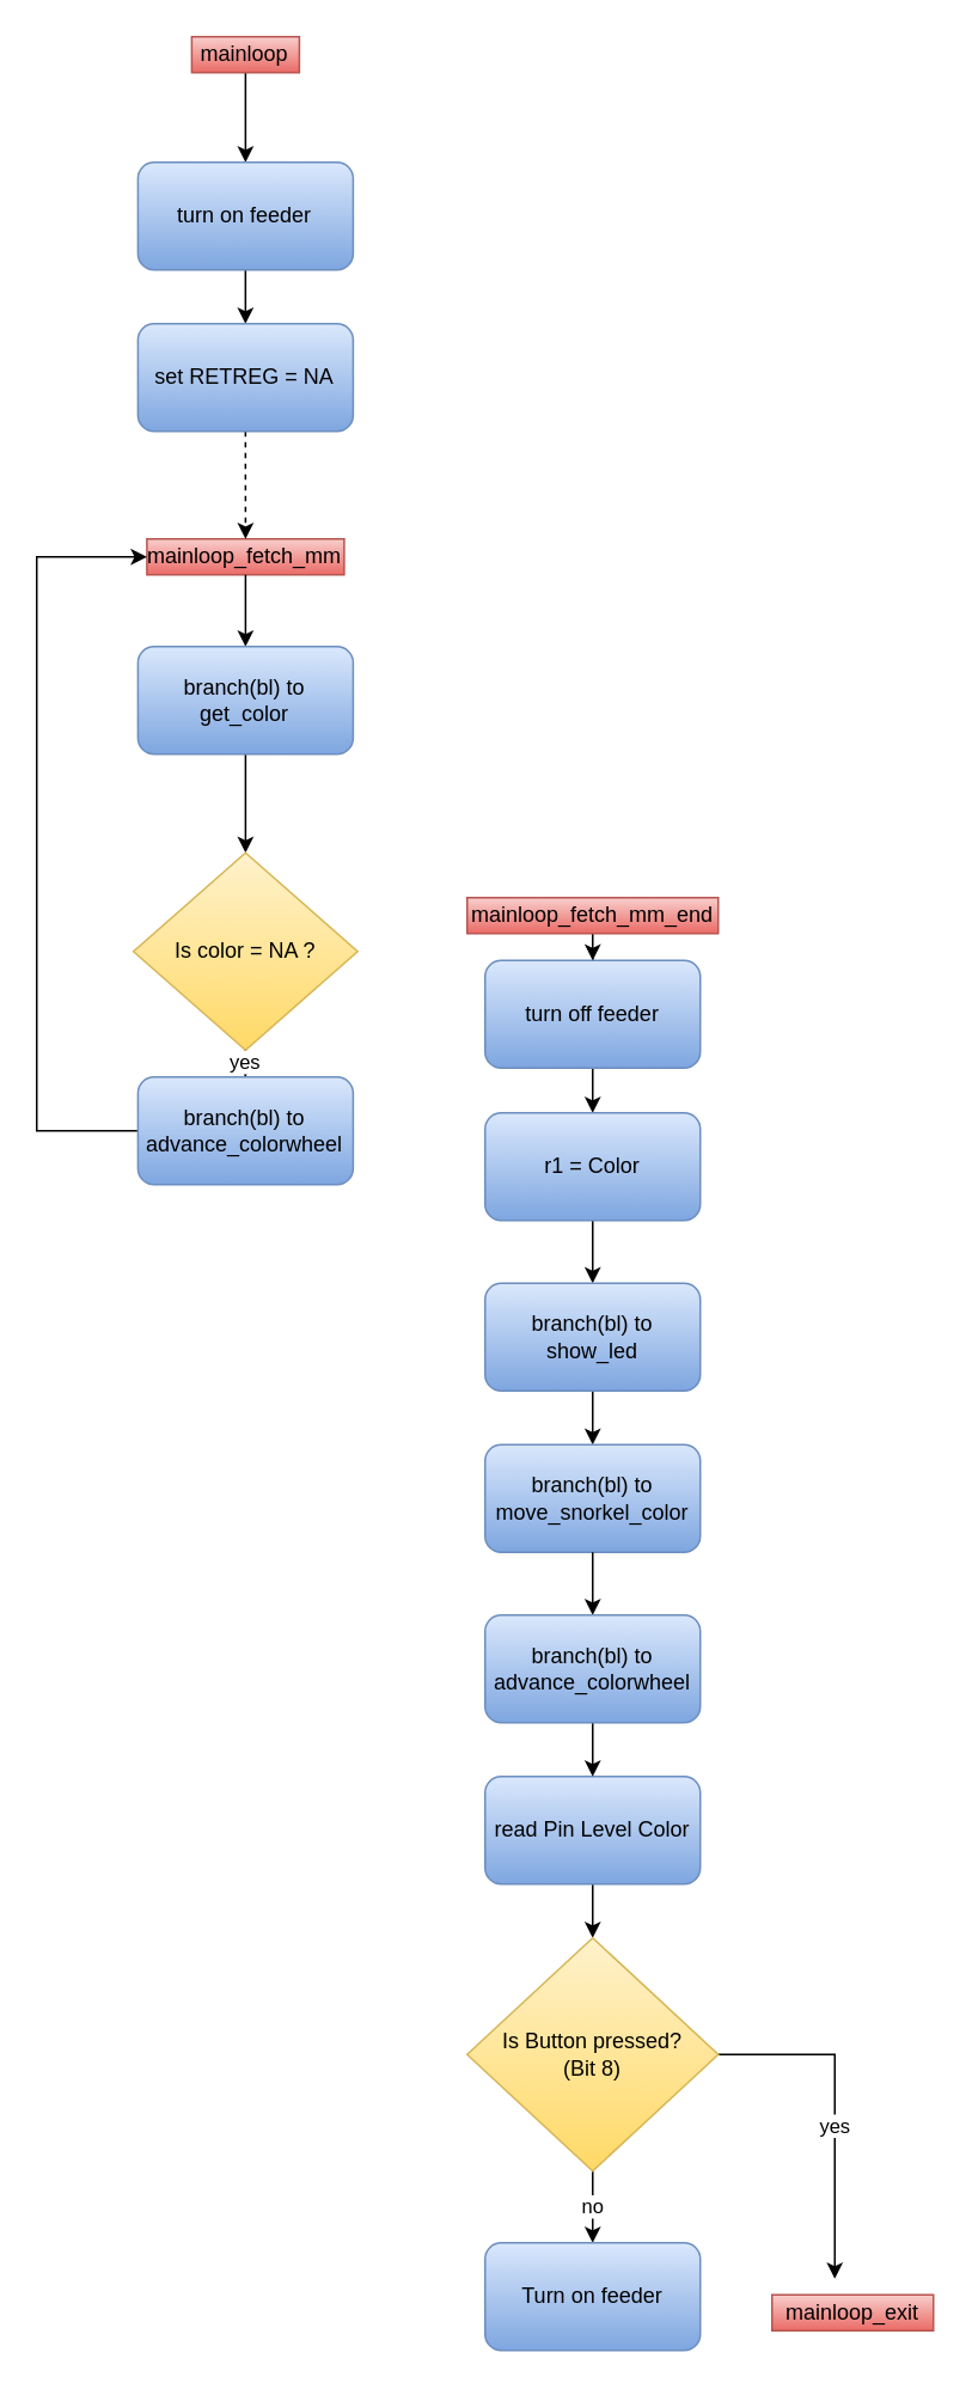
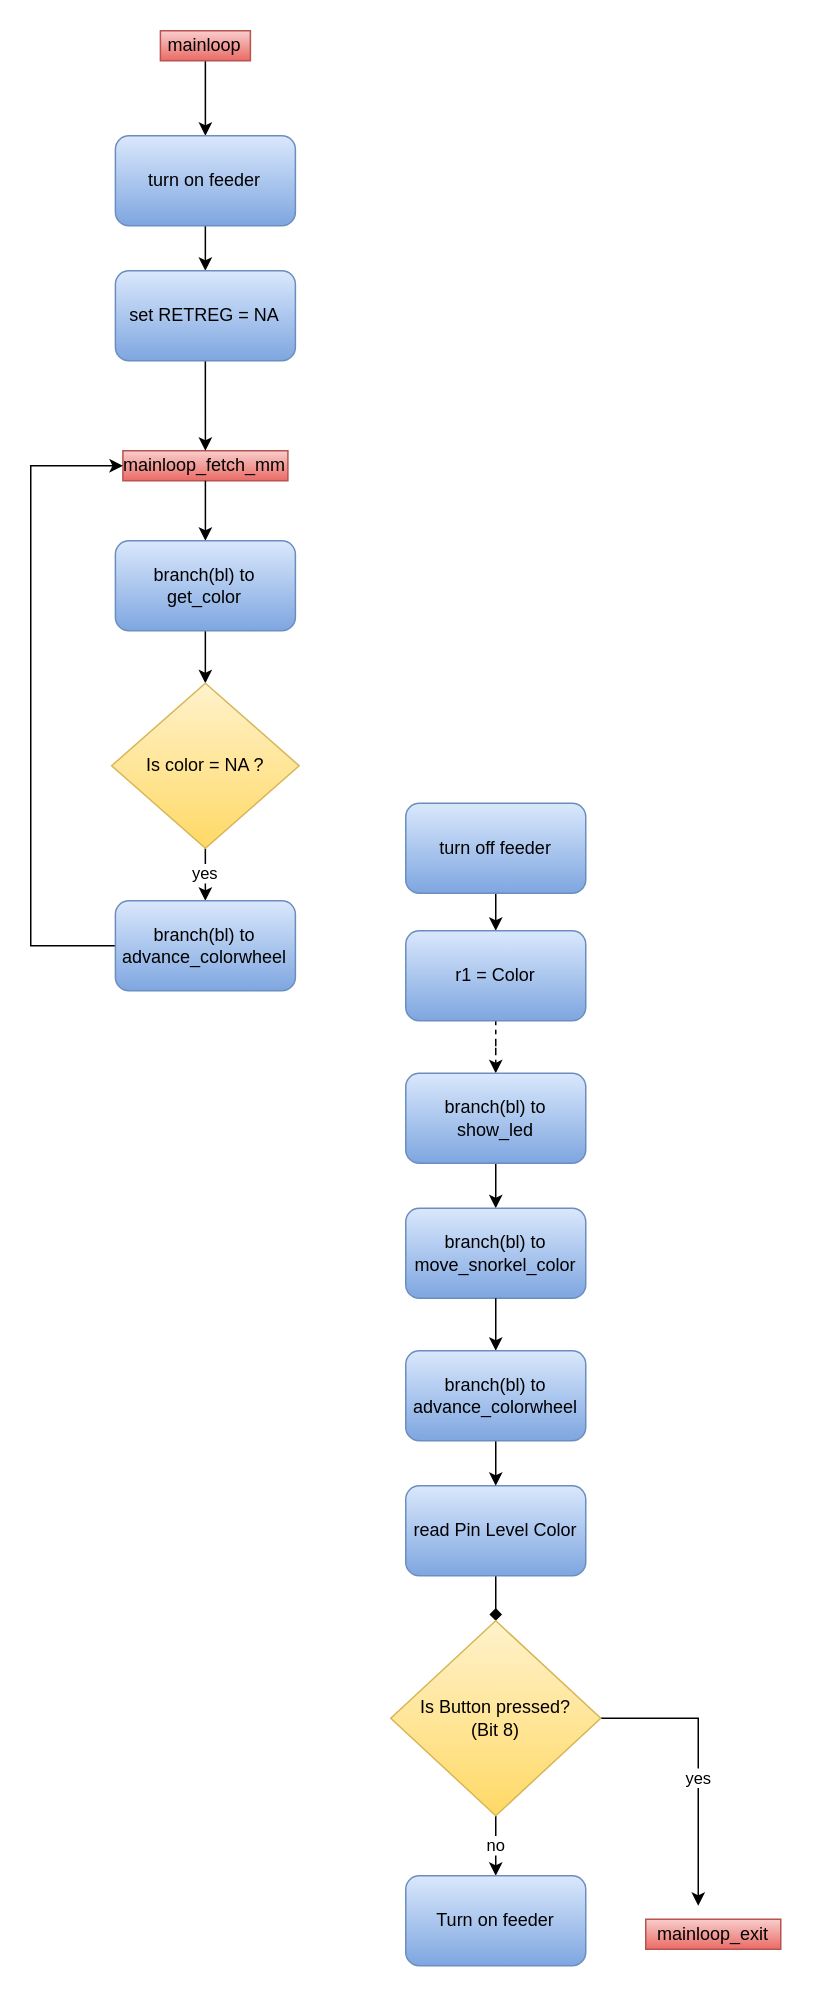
- <mxCell id="33" style="edgeStyle=orthogonalEdgeStyle;rounded=0;orthogonalLoop=1;jettySize=auto;html=1;entryX=0.5;entryY=0;entryDx=0;entryDy=0;dashed=1;" edge="1" parent="1" source="34" target="10"><mxGeometry relative="1" as="geometry"><Array as="points"><mxPoint x="136" y="260" /><mxPoint x="136" y="260" /></Array></mxGeometry></mxCell>
+ <mxCell id="33" style="edgeStyle=orthogonalEdgeStyle;rounded=0;orthogonalLoop=1;jettySize=auto;html=1;entryX=0.5;entryY=0;entryDx=0;entryDy=0;" edge="1" parent="1" source="34" target="10"><mxGeometry relative="1" as="geometry"><Array as="points"><mxPoint x="136" y="260" /><mxPoint x="136" y="260" /></Array></mxGeometry></mxCell>
- <mxCell id="19" value="mainloop_fetch_mm_end" style="text;html=1;strokeColor=#b85450;fillColor=#f8cecc;align=center;verticalAlign=middle;whiteSpace=wrap;rounded=0;gradientColor=#ea6b66;" parent="1" vertex="1"><mxGeometry x="260" y="500" width="140" height="20" as="geometry" /></mxCell>
- <mxCell id="18" value="" style="edgeStyle=orthogonalEdgeStyle;rounded=0;orthogonalLoop=1;jettySize=auto;html=1;" parent="1" source="19" target="21" edge="1"><mxGeometry relative="1" as="geometry" /></mxCell>
- <mxCell id="15" value="Is color = NA ?" style="rhombus;whiteSpace=wrap;html=1;gradientColor=#ffd966;fillColor=#fff2cc;strokeColor=#d6b656;" parent="1" vertex="1"><mxGeometry x="73.93" y="475" width="125" height="110" as="geometry" /></mxCell>
+ <mxCell id="15" value="Is color = NA ?" style="rhombus;whiteSpace=wrap;html=1;gradientColor=#ffd966;fillColor=#fff2cc;strokeColor=#d6b656;" parent="1" vertex="1"><mxGeometry x="73.93" y="455" width="125" height="110" as="geometry" /></mxCell>
- <mxCell id="22" value="" style="edgeStyle=orthogonalEdgeStyle;rounded=0;orthogonalLoop=1;jettySize=auto;html=1;" parent="1" source="23" target="25" edge="1"><mxGeometry relative="1" as="geometry" /></mxCell>
+ <mxCell id="22" value="" style="edgeStyle=orthogonalEdgeStyle;rounded=0;orthogonalLoop=1;jettySize=auto;html=1;dashed=1;" parent="1" source="23" target="25" edge="1"><mxGeometry relative="1" as="geometry" /></mxCell>
- <mxCell id="4" value="" style="edgeStyle=orthogonalEdgeStyle;rounded=0;orthogonalLoop=1;jettySize=auto;html=1;" parent="1" source="5" target="8" edge="1"><mxGeometry relative="1" as="geometry" /></mxCell>
+ <mxCell id="4" value="" style="edgeStyle=orthogonalEdgeStyle;rounded=0;orthogonalLoop=1;jettySize=auto;html=1;endArrow=diamond;" parent="1" source="5" target="8" edge="1"><mxGeometry relative="1" as="geometry" /></mxCell>
